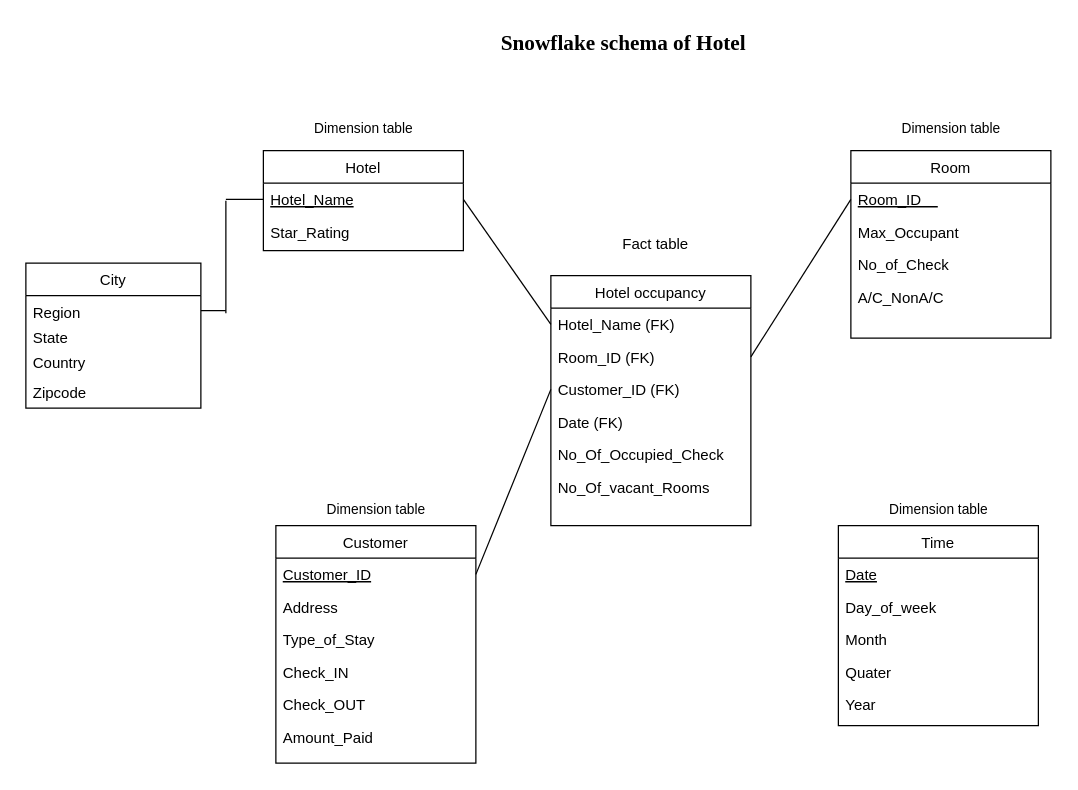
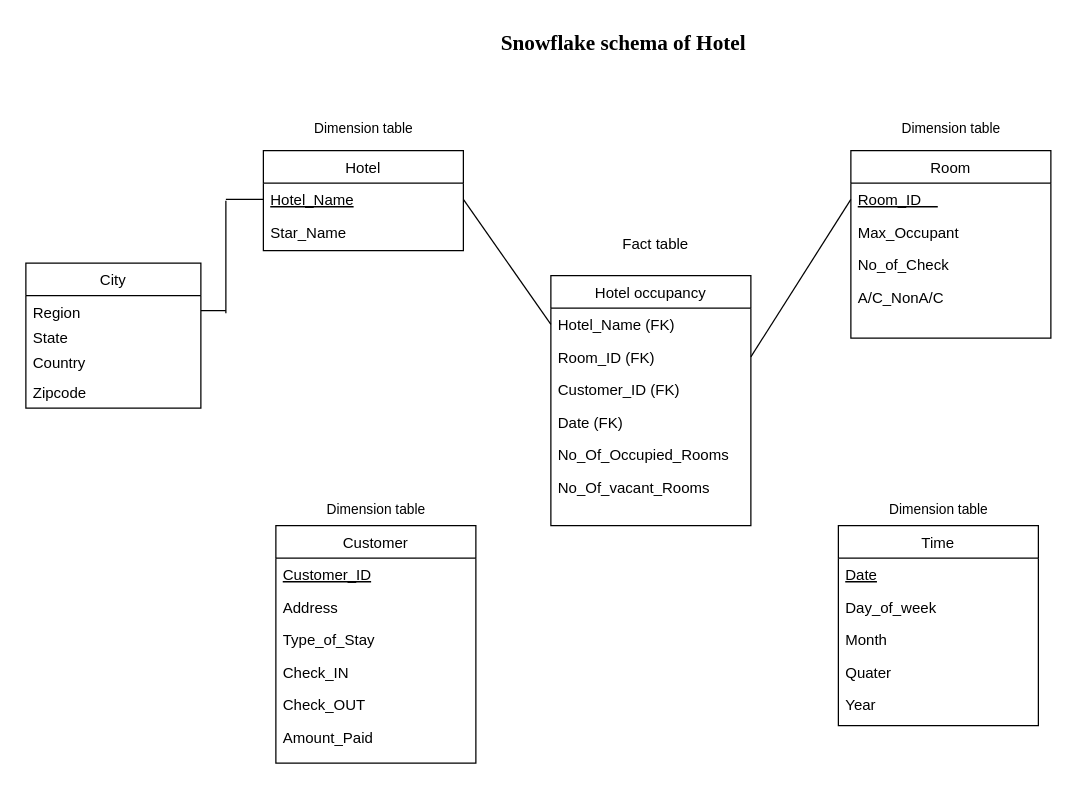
- <mxCell id="4" value="Star_Rating" style="text;align=left;verticalAlign=top;spacingLeft=4;spacingRight=4;overflow=hidden;rotatable=0;points=[[0,0.5],[1,0.5]];portConstraint=eastwest;rounded=0;shadow=0;html=0;" vertex="1" parent="2"><mxGeometry y="52" width="160" height="26" as="geometry" /></mxCell>
+ <mxCell id="4" value="Star_Name" style="text;align=left;verticalAlign=top;spacingLeft=4;spacingRight=4;overflow=hidden;rotatable=0;points=[[0,0.5],[1,0.5]];portConstraint=eastwest;rounded=0;shadow=0;html=0;" vertex="1" parent="2"><mxGeometry y="52" width="160" height="26" as="geometry" /></mxCell>
- <mxCell id="28" value="No_Of_Occupied_Check" style="text;align=left;verticalAlign=top;spacingLeft=4;spacingRight=4;overflow=hidden;rotatable=0;points=[[0,0.5],[1,0.5]];portConstraint=eastwest;rounded=0;shadow=0;html=0;" vertex="1" parent="23"><mxGeometry y="130" width="160" height="26" as="geometry" /></mxCell>
+ <mxCell id="28" value="No_Of_Occupied_Rooms" style="text;align=left;verticalAlign=top;spacingLeft=4;spacingRight=4;overflow=hidden;rotatable=0;points=[[0,0.5],[1,0.5]];portConstraint=eastwest;rounded=0;shadow=0;html=0;" vertex="1" parent="23"><mxGeometry y="130" width="160" height="26" as="geometry" /></mxCell>
- <mxCell id="31" value="" style="endArrow=none;html=1;rounded=0;exitX=1;exitY=0.5;exitDx=0;exitDy=0;entryX=0;entryY=0.5;entryDx=0;entryDy=0;" edge="1" parent="1" source="6" target="26"><mxGeometry width="50" height="50" relative="1" as="geometry"><mxPoint x="490" y="320" as="sourcePoint" /><mxPoint x="540" y="270" as="targetPoint" /></mxGeometry></mxCell>
